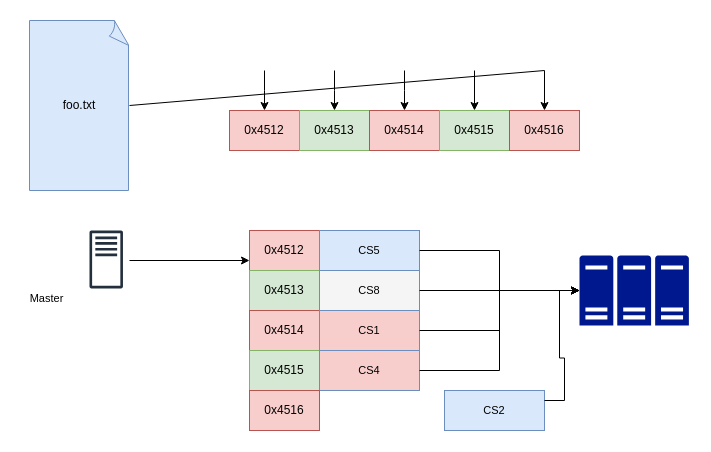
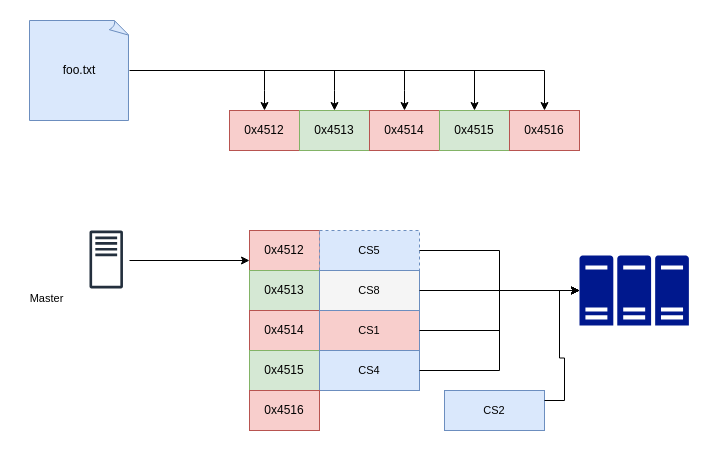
- <mxCell id="10" value="foo.txt" style="whiteSpace=wrap;html=1;shape=mxgraph.basic.document;fillColor=#dae8fc;strokeColor=#6c8ebf;" vertex="1" parent="1"><mxGeometry x="29" y="20" width="100" height="170" as="geometry" /></mxCell>
+ <mxCell id="10" value="foo.txt" style="whiteSpace=wrap;html=1;shape=mxgraph.basic.document;fillColor=#dae8fc;strokeColor=#6c8ebf;" vertex="1" parent="1"><mxGeometry x="29" y="20" width="100" height="100" as="geometry" /></mxCell>
- <mxCell id="14" value="CS5" style="rounded=0;whiteSpace=wrap;html=1;fontFamily=Helvetica;fontSize=11;fillColor=#dae8fc;strokeColor=#6c8ebf;" vertex="1" parent="1"><mxGeometry x="319" y="230" width="100" height="40" as="geometry" /></mxCell>
+ <mxCell id="14" value="CS5" style="rounded=0;whiteSpace=wrap;html=1;fontFamily=Helvetica;fontSize=11;fillColor=#dae8fc;strokeColor=#6c8ebf;dashed=1;" vertex="1" parent="1"><mxGeometry x="319" y="230" width="100" height="40" as="geometry" /></mxCell>
- <mxCell id="20" value="CS4" style="rounded=0;whiteSpace=wrap;html=1;fontFamily=Helvetica;fontSize=11;fillColor=#f8cecc;strokeColor=#6c8ebf;" vertex="1" parent="1"><mxGeometry x="319" y="350" width="100" height="40" as="geometry" /></mxCell>
+ <mxCell id="20" value="CS4" style="rounded=0;whiteSpace=wrap;html=1;fontFamily=Helvetica;fontSize=11;fillColor=#dae8fc;strokeColor=#6c8ebf;" vertex="1" parent="1"><mxGeometry x="319" y="350" width="100" height="40" as="geometry" /></mxCell>
